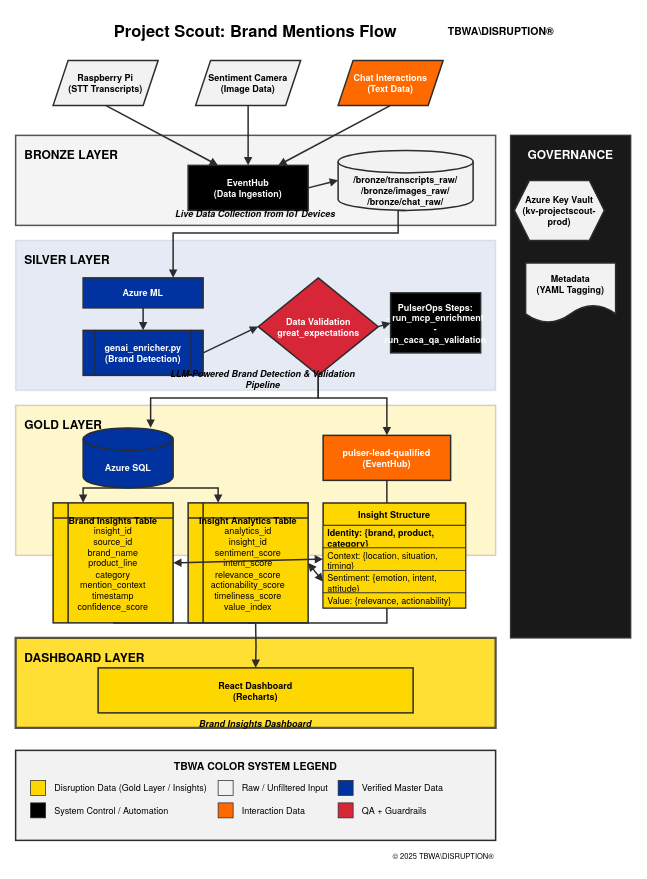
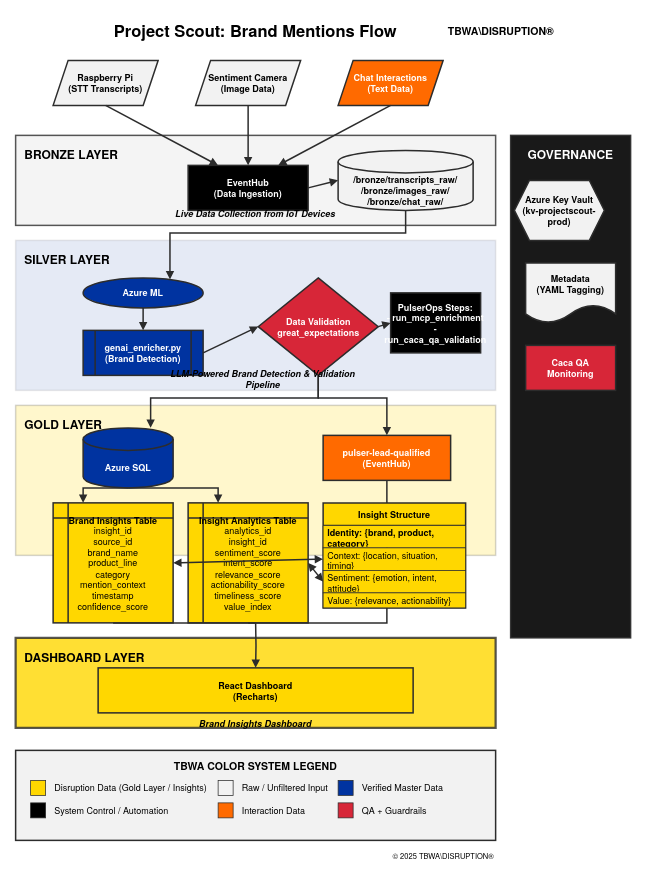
- <mxCell id="13" value="Azure ML" style="rounded=0;whiteSpace=wrap;html=1;fillColor=#0033A0;strokeColor=#2C2C2C;strokeWidth=2;fontFamily=Helvetica Neue,Helvetica,Arial,sans-serif;fontStyle=1;fontColor=#FFFFFF;" vertex="1" parent="1"><mxGeometry x="110" y="370" width="160" height="40" as="geometry" /></mxCell>
+ <mxCell id="13" value="Azure ML" style="ellipse;whiteSpace=wrap;html=1;fillColor=#0033A0;strokeColor=#2C2C2C;strokeWidth=2;fontFamily=Helvetica Neue,Helvetica,Arial,sans-serif;fontStyle=1;fontColor=#FFFFFF;" vertex="1" parent="1"><mxGeometry x="110" y="370" width="160" height="40" as="geometry" /></mxCell>
+ <mxCell id="30" value="Caca QA&lt;br&gt;Monitoring" style="rounded=0;whiteSpace=wrap;html=1;fillColor=#D72638;strokeColor=#2C2C2C;strokeWidth=2;fontFamily=Helvetica Neue,Helvetica,Arial,sans-serif;fontStyle=1;fontColor=#FFFFFF;" vertex="1" parent="1"><mxGeometry x="700" y="460" width="120" height="60" as="geometry" /></mxCell>
